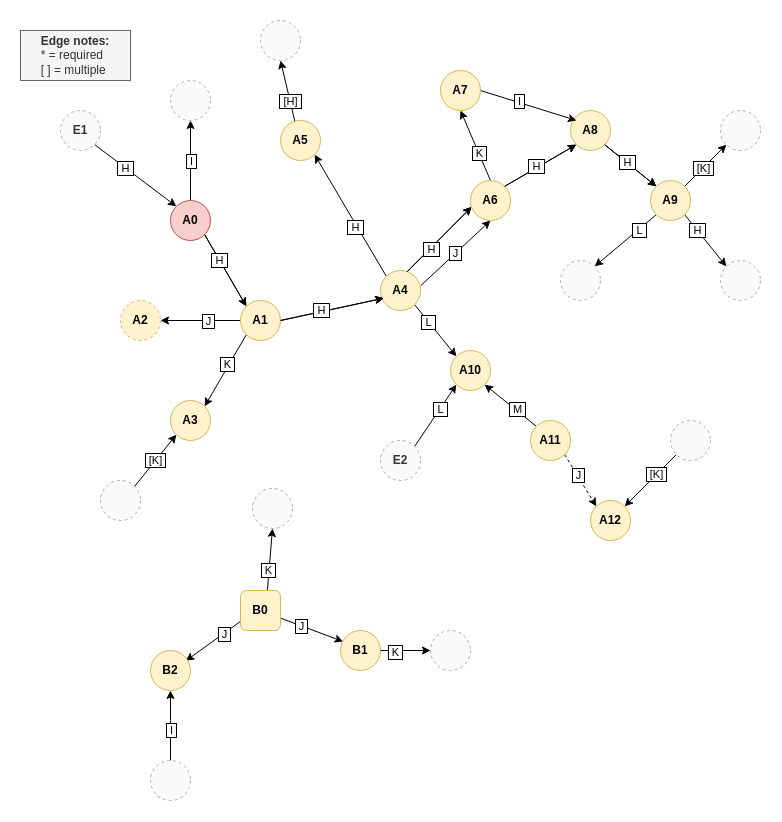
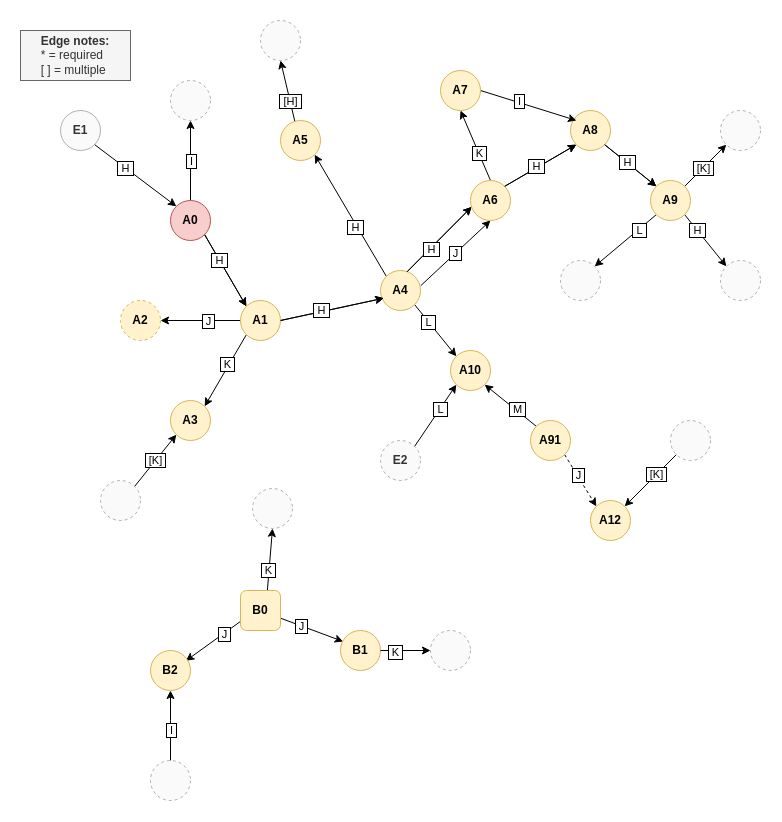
- <mxCell id="72" value="E1" style="ellipse;whiteSpace=wrap;html=1;aspect=fixed;fontStyle=1;strokeColor=#666666;fontColor=#333333;fillColor=#f5f5f5;opacity=50;sketch=0;fixDash=0;comic=0;labelBackgroundColor=none;dashed=1;" parent="1" vertex="1"><mxGeometry x="60" y="110" width="40" height="40" as="geometry" /></mxCell>
+ <mxCell id="72" value="E1" style="ellipse;whiteSpace=wrap;html=1;aspect=fixed;fontStyle=1;strokeColor=#666666;fontColor=#333333;fillColor=#f5f5f5;opacity=50;sketch=0;fixDash=0;comic=0;labelBackgroundColor=none;dashed=0;" parent="1" vertex="1"><mxGeometry x="60" y="110" width="40" height="40" as="geometry" /></mxCell>
- <mxCell id="51" value="A11" style="ellipse;whiteSpace=wrap;html=1;aspect=fixed;fontStyle=1;fillColor=#fff2cc;strokeColor=#d6b656;" parent="1" vertex="1"><mxGeometry x="530" y="420" width="40" height="40" as="geometry" /></mxCell>
+ <mxCell id="51" value="A91" style="ellipse;whiteSpace=wrap;html=1;aspect=fixed;fontStyle=1;fillColor=#fff2cc;strokeColor=#d6b656;" parent="1" vertex="1"><mxGeometry x="530" y="420" width="40" height="40" as="geometry" /></mxCell>
